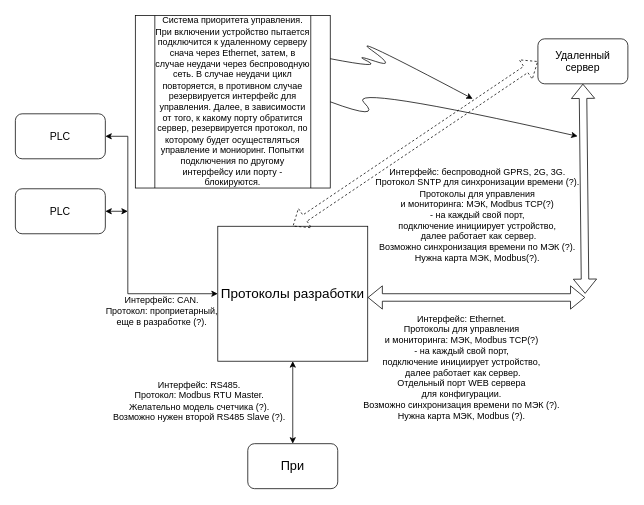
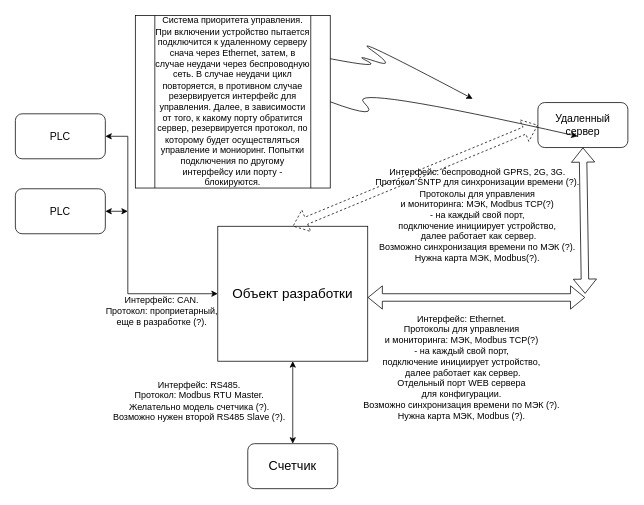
- <mxCell id="17" value="&lt;font style=&quot;font-size: 14px;&quot;&gt;Удаленный сервер&lt;/font&gt;" style="rounded=1;whiteSpace=wrap;html=1;" vertex="1" parent="1"><mxGeometry x="717" y="51" width="120" height="60" as="geometry" /></mxCell>
+ <mxCell id="17" value="&lt;font style=&quot;font-size: 14px;&quot;&gt;Удаленный сервер&lt;/font&gt;" style="rounded=1;whiteSpace=wrap;html=1;" vertex="1" parent="1"><mxGeometry x="717" y="136" width="120" height="60" as="geometry" /></mxCell>
- <mxCell id="2" value="&lt;font style=&quot;font-size: 18px;&quot;&gt;Протоколы разработки&lt;/font&gt;" style="rounded=0;whiteSpace=wrap;html=1;" parent="1" vertex="1"><mxGeometry x="290" y="301" width="200" height="180" as="geometry" /></mxCell>
+ <mxCell id="2" value="&lt;font style=&quot;font-size: 18px;&quot;&gt;Объект разработки&lt;/font&gt;" style="rounded=0;whiteSpace=wrap;html=1;" parent="1" vertex="1"><mxGeometry x="290" y="301" width="200" height="180" as="geometry" /></mxCell>
- <mxCell id="10" value="&lt;font style=&quot;font-size: 17px;&quot;&gt;При&lt;/font&gt;" style="rounded=1;whiteSpace=wrap;html=1;" parent="1" vertex="1"><mxGeometry x="330" y="591" width="120" height="60" as="geometry" /></mxCell>
+ <mxCell id="10" value="&lt;font style=&quot;font-size: 17px;&quot;&gt;Счетчик&lt;/font&gt;" style="rounded=1;whiteSpace=wrap;html=1;" parent="1" vertex="1"><mxGeometry x="330" y="591" width="120" height="60" as="geometry" /></mxCell>
